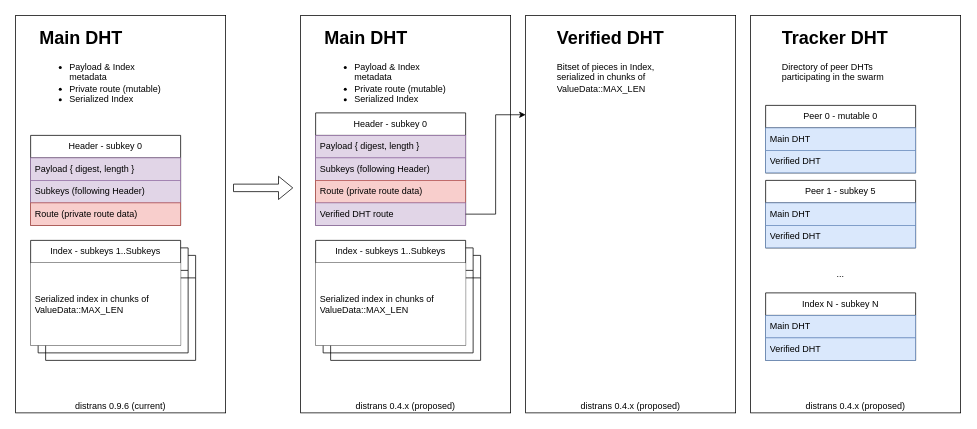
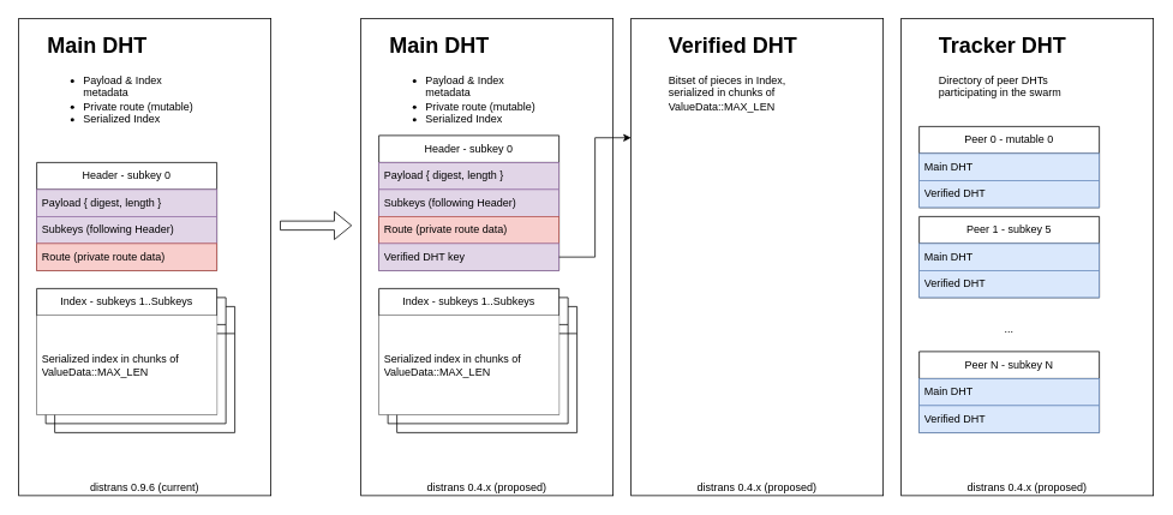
- <mxCell id="20" value="Verified DHT route" style="text;strokeColor=#9673a6;fillColor=#e1d5e7;align=left;verticalAlign=middle;spacingLeft=4;spacingRight=4;overflow=hidden;points=[[0,0.5],[1,0.5]];portConstraint=eastwest;rotatable=0;whiteSpace=wrap;html=1;" parent="16" vertex="1"><mxGeometry y="120" width="200" height="30" as="geometry" /></mxCell>
+ <mxCell id="20" value="Verified DHT key" style="text;strokeColor=#9673a6;fillColor=#e1d5e7;align=left;verticalAlign=middle;spacingLeft=4;spacingRight=4;overflow=hidden;points=[[0,0.5],[1,0.5]];portConstraint=eastwest;rotatable=0;whiteSpace=wrap;html=1;" parent="16" vertex="1"><mxGeometry y="120" width="200" height="30" as="geometry" /></mxCell>
- <mxCell id="35" value="Index N - subkey N" style="swimlane;fontStyle=0;childLayout=stackLayout;horizontal=1;startSize=30;horizontalStack=0;resizeParent=1;resizeParentMax=0;resizeLast=0;collapsible=1;marginBottom=0;whiteSpace=wrap;html=1;" parent="1" vertex="1"><mxGeometry x="1020" y="390" width="200" height="90" as="geometry" /></mxCell>
+ <mxCell id="35" value="Peer N - subkey N" style="swimlane;fontStyle=0;childLayout=stackLayout;horizontal=1;startSize=30;horizontalStack=0;resizeParent=1;resizeParentMax=0;resizeLast=0;collapsible=1;marginBottom=0;whiteSpace=wrap;html=1;" parent="1" vertex="1"><mxGeometry x="1020" y="390" width="200" height="90" as="geometry" /></mxCell>
